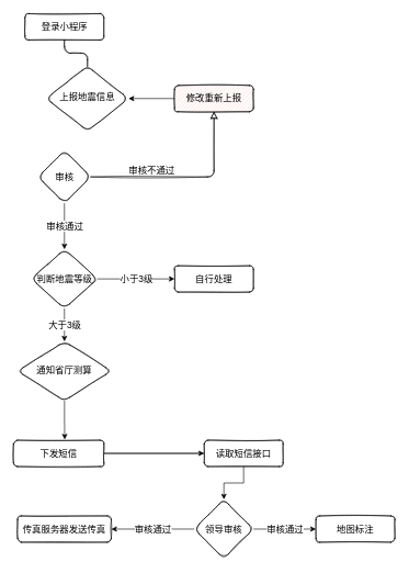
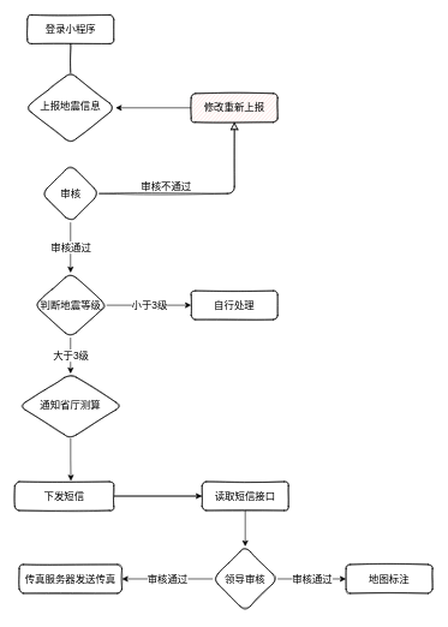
- <mxCell id="5" value="上报地震信息" style="rhombus;whiteSpace=wrap;html=1;shadow=0;fontFamily=Helvetica;fontSize=14;align=center;strokeWidth=1;spacing=6;spacingTop=-4;sketch=1;rounded=1;" parent="1" vertex="1"><mxGeometry x="70" y="100" width="125" height="98" as="geometry" /></mxCell>
+ <mxCell id="5" value="上报地震信息" style="rhombus;whiteSpace=wrap;html=1;shadow=0;fontFamily=Helvetica;fontSize=14;align=center;strokeWidth=1;spacing=6;spacingTop=-4;sketch=1;rounded=1;" parent="1" vertex="1"><mxGeometry x="35" y="100" width="125" height="98" as="geometry" /></mxCell>
- <mxCell id="24" value="读取短信接口" style="rounded=1;whiteSpace=wrap;html=1;fontSize=14;glass=0;strokeWidth=1;shadow=0;sketch=1;" vertex="1" parent="1"><mxGeometry x="310" y="668" width="120" height="40" as="geometry" /></mxCell>
+ <mxCell id="24" value="读取短信接口" style="rounded=1;whiteSpace=wrap;html=1;fontSize=14;glass=0;strokeWidth=1;shadow=0;sketch=1;" vertex="1" parent="1"><mxGeometry x="280" y="668" width="120" height="40" as="geometry" /></mxCell>
